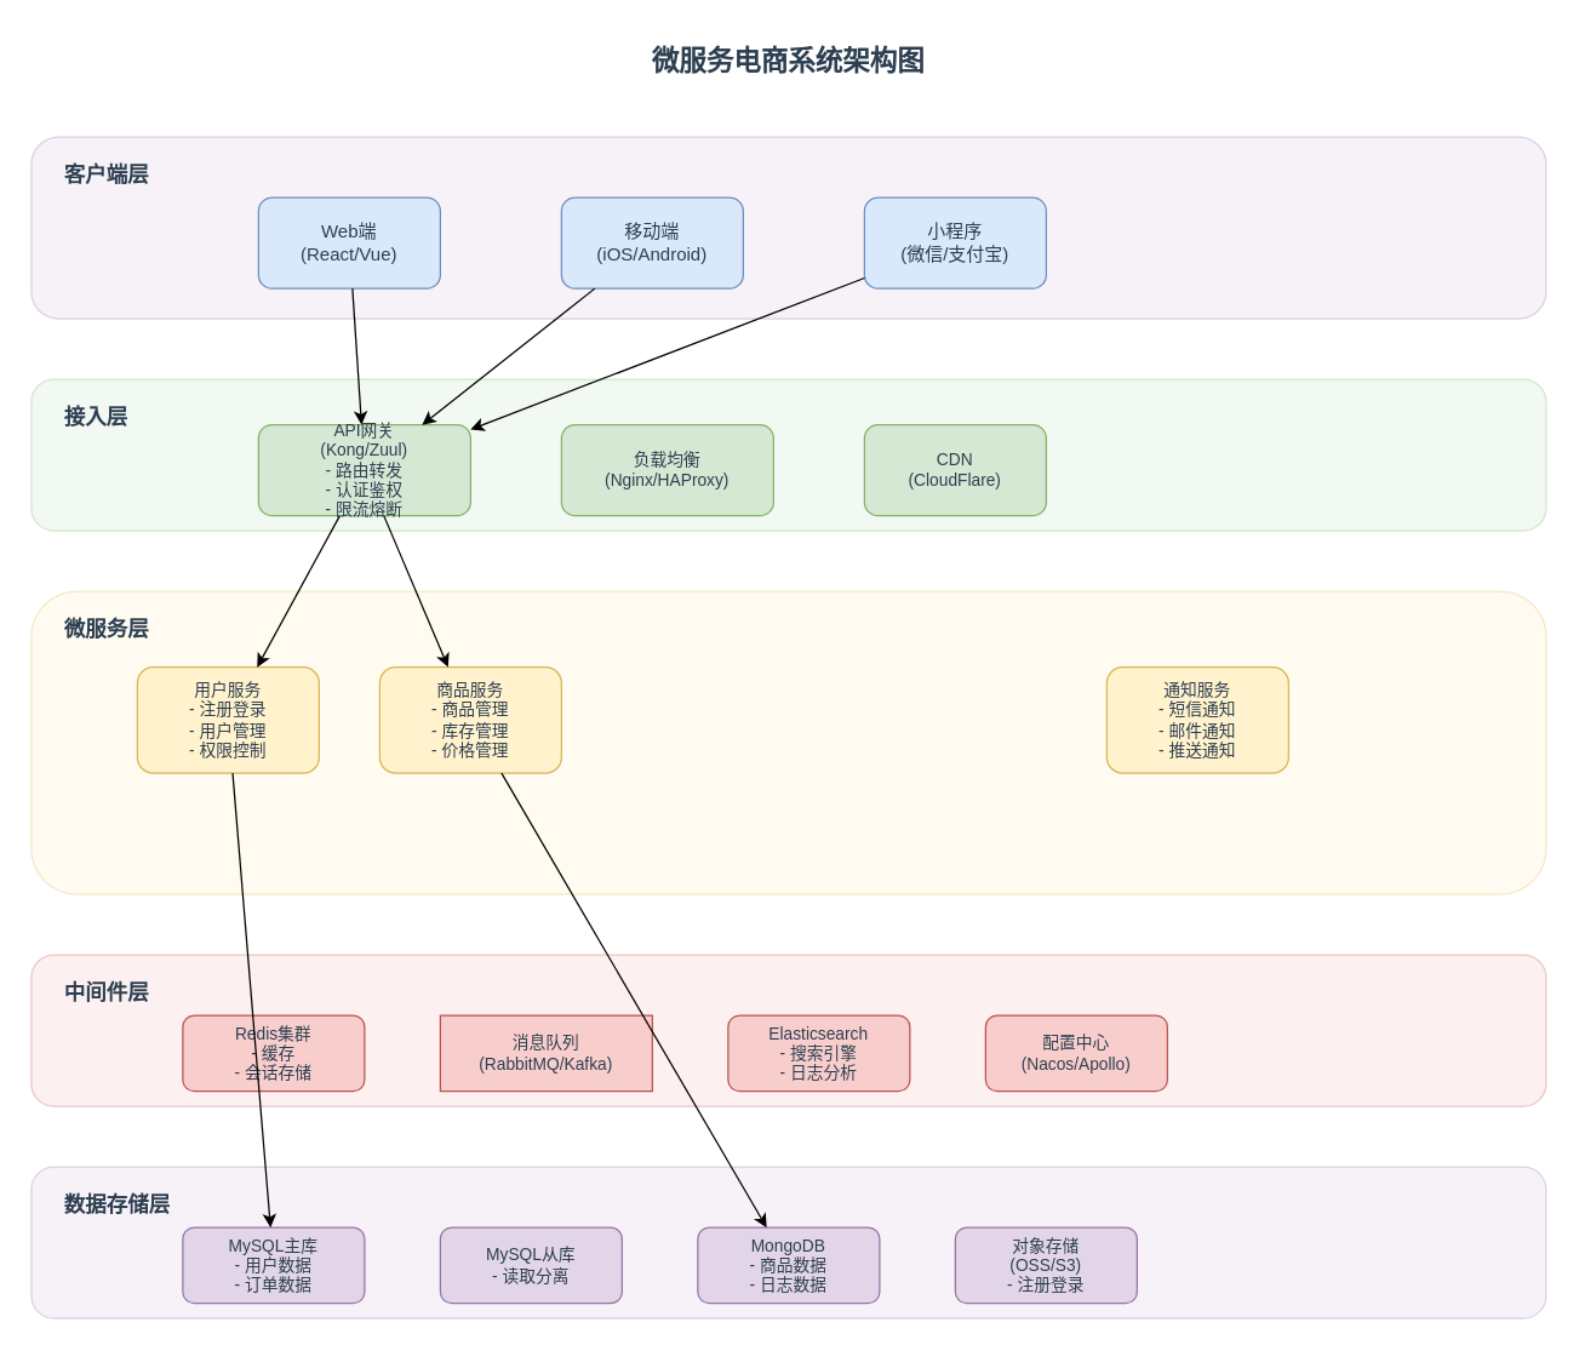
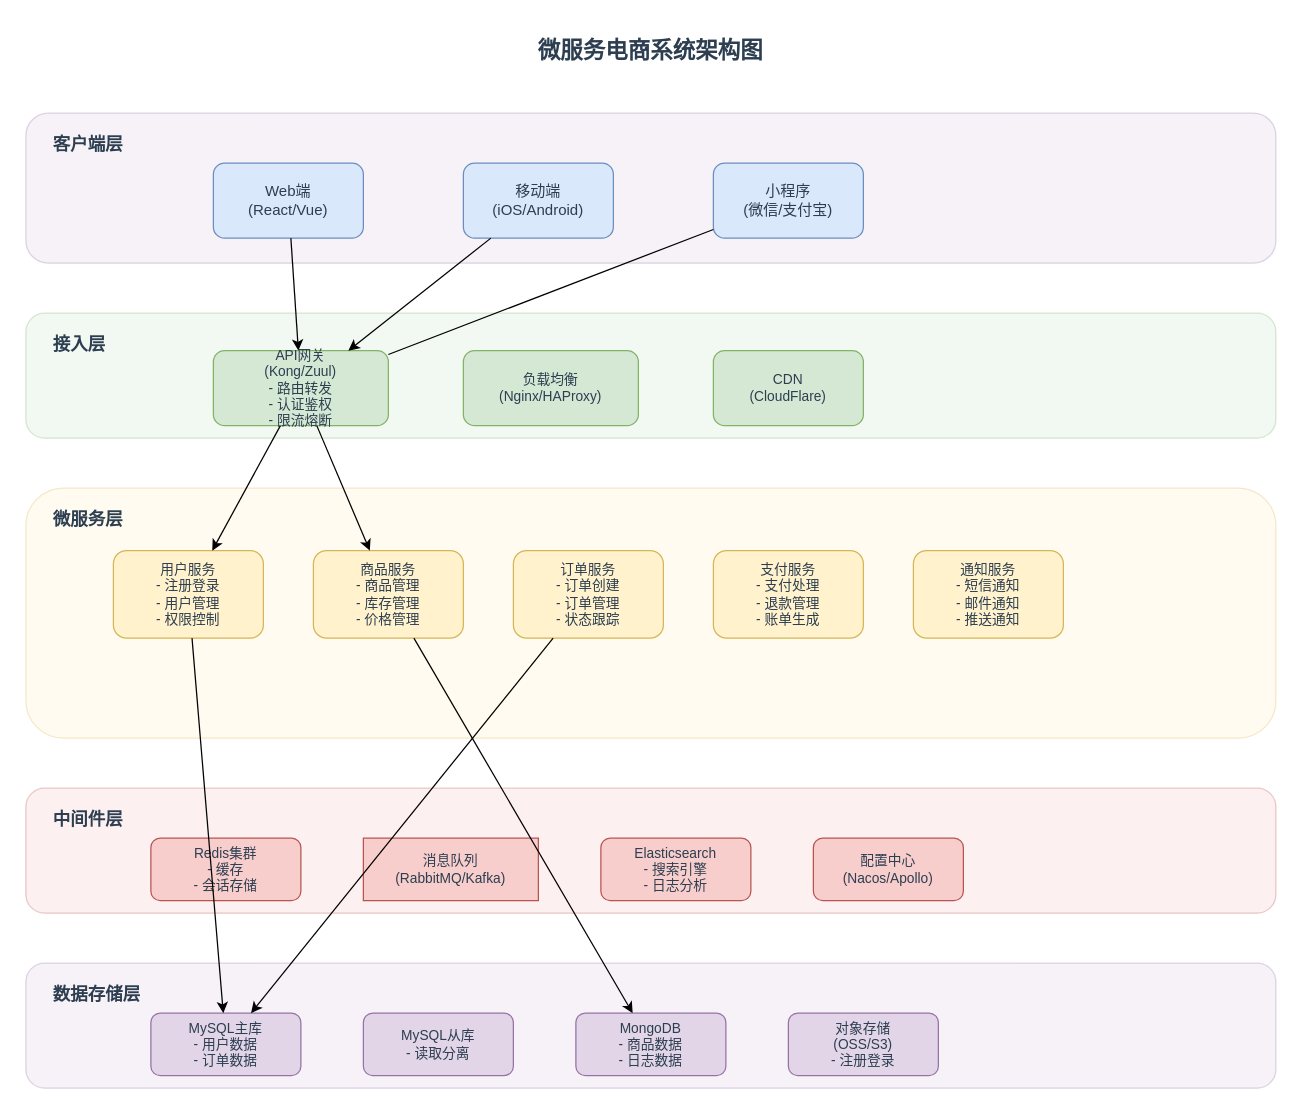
- <mxCell id="34" edge="1" parent="1" source="7" target="10"><mxGeometry relative="1" as="geometry" /></mxCell>
+ <mxCell id="34" edge="1" parent="1" source="7" target="10" style="endArrow=none;"><mxGeometry relative="1" as="geometry" /></mxCell>
+ <mxCell id="17" value="订单服务&lt;br/&gt;- 订单创建&lt;br/&gt;- 订单管理&lt;br/&gt;- 状态跟踪" style="rounded=1;whiteSpace=wrap;html=1;fillColor=#fff2cc;strokeColor=#d6b656;fontSize=11;fontColor=#2c3e50;" vertex="1" parent="1"><mxGeometry x="410" y="440" width="120" height="70" as="geometry" /></mxCell>
+ <mxCell id="18" value="支付服务&lt;br/&gt;- 支付处理&lt;br/&gt;- 退款管理&lt;br/&gt;- 账单生成" style="rounded=1;whiteSpace=wrap;html=1;fillColor=#fff2cc;strokeColor=#d6b656;fontSize=11;fontColor=#2c3e50;" vertex="1" parent="1"><mxGeometry x="570" y="440" width="120" height="70" as="geometry" /></mxCell>
+ <mxCell id="38" edge="1" parent="1" source="17" target="28"><mxGeometry relative="1" as="geometry" /></mxCell>
